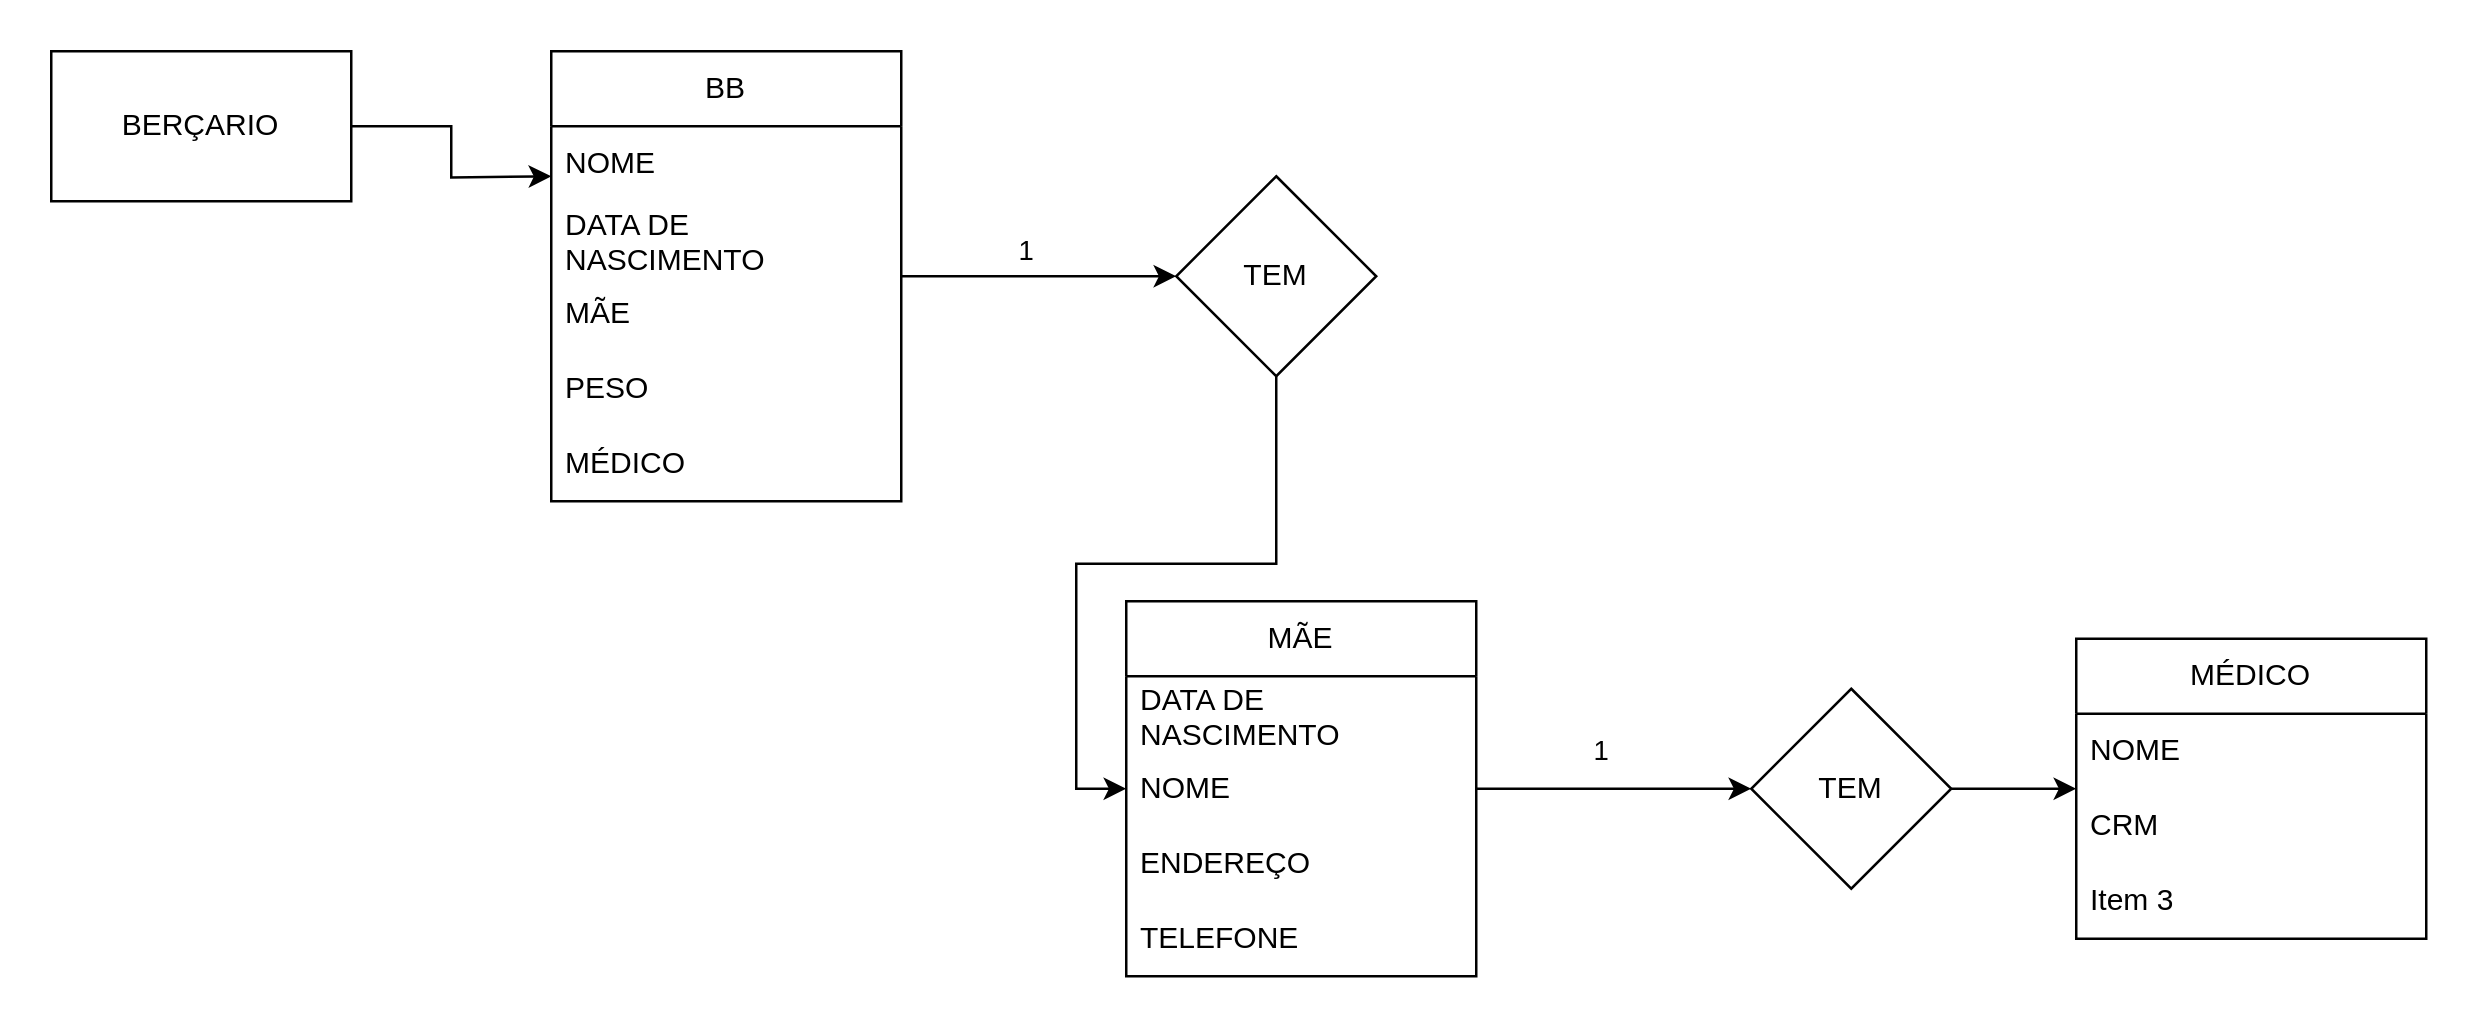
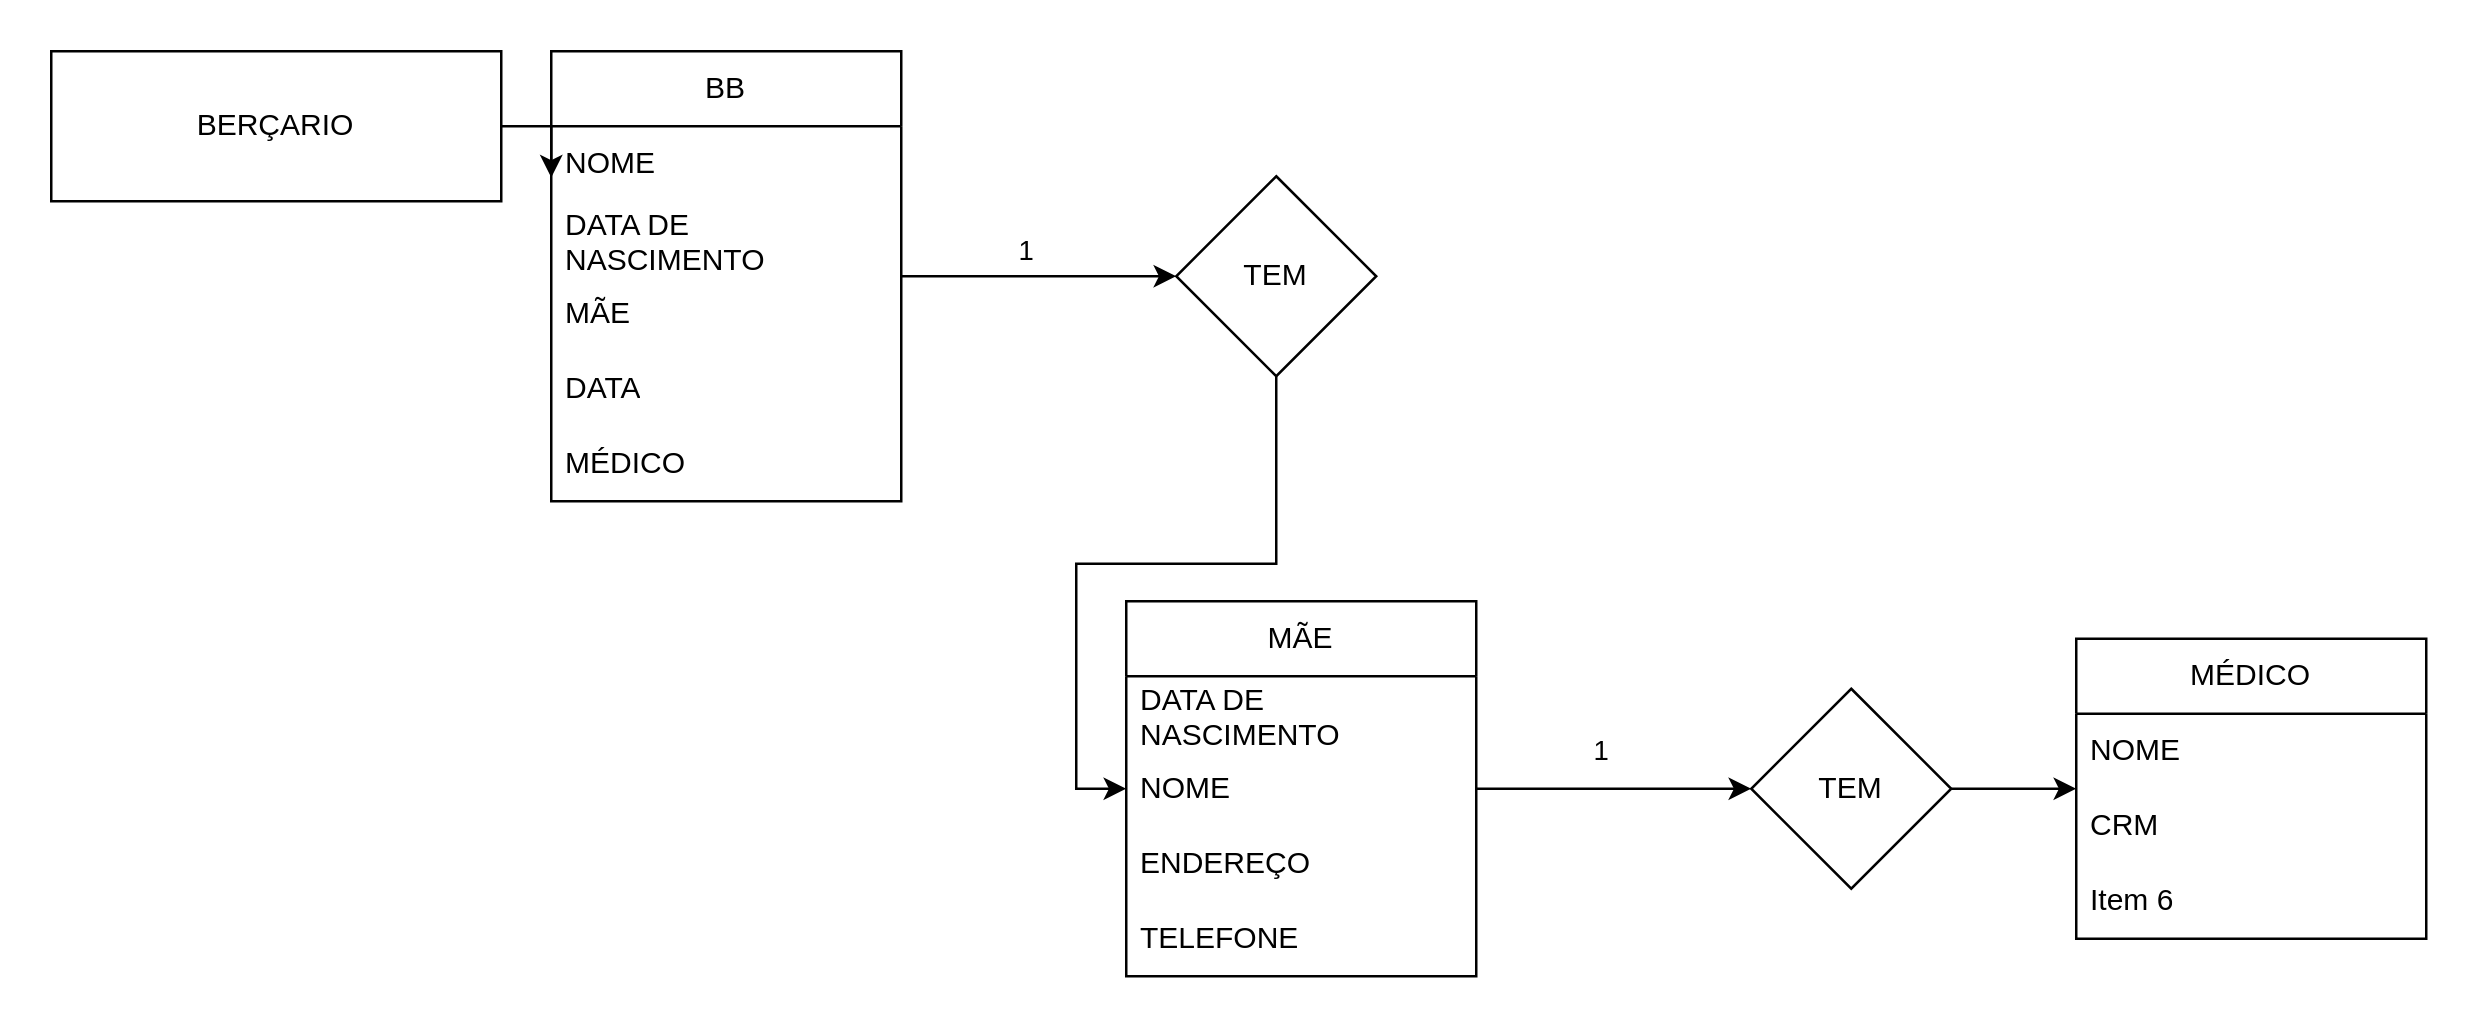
- <mxCell id="3" value="BERÇARIO" style="rounded=0;whiteSpace=wrap;html=1;" vertex="1" parent="1"><mxGeometry x="20" y="20" width="120" height="60" as="geometry" /></mxCell>
+ <mxCell id="3" value="BERÇARIO" style="rounded=0;whiteSpace=wrap;html=1;" vertex="1" parent="1"><mxGeometry x="20" y="20" width="180" height="60" as="geometry" /></mxCell>
- <mxCell id="9" value="PESO" style="text;strokeColor=none;fillColor=none;align=left;verticalAlign=middle;spacingLeft=4;spacingRight=4;overflow=hidden;points=[[0,0.5],[1,0.5]];portConstraint=eastwest;rotatable=0;whiteSpace=wrap;html=1;" vertex="1" parent="5"><mxGeometry y="120" width="140" height="30" as="geometry" /></mxCell>
+ <mxCell id="9" value="DATA" style="text;strokeColor=none;fillColor=none;align=left;verticalAlign=middle;spacingLeft=4;spacingRight=4;overflow=hidden;points=[[0,0.5],[1,0.5]];portConstraint=eastwest;rotatable=0;whiteSpace=wrap;html=1;" vertex="1" parent="5"><mxGeometry y="120" width="140" height="30" as="geometry" /></mxCell>
- <mxCell id="24" value="Item 3" style="text;strokeColor=none;fillColor=none;align=left;verticalAlign=middle;spacingLeft=4;spacingRight=4;overflow=hidden;points=[[0,0.5],[1,0.5]];portConstraint=eastwest;rotatable=0;whiteSpace=wrap;html=1;" vertex="1" parent="21"><mxGeometry y="90" width="140" height="30" as="geometry" /></mxCell>
+ <mxCell id="24" value="Item 6" style="text;strokeColor=none;fillColor=none;align=left;verticalAlign=middle;spacingLeft=4;spacingRight=4;overflow=hidden;points=[[0,0.5],[1,0.5]];portConstraint=eastwest;rotatable=0;whiteSpace=wrap;html=1;" vertex="1" parent="21"><mxGeometry y="90" width="140" height="30" as="geometry" /></mxCell>
